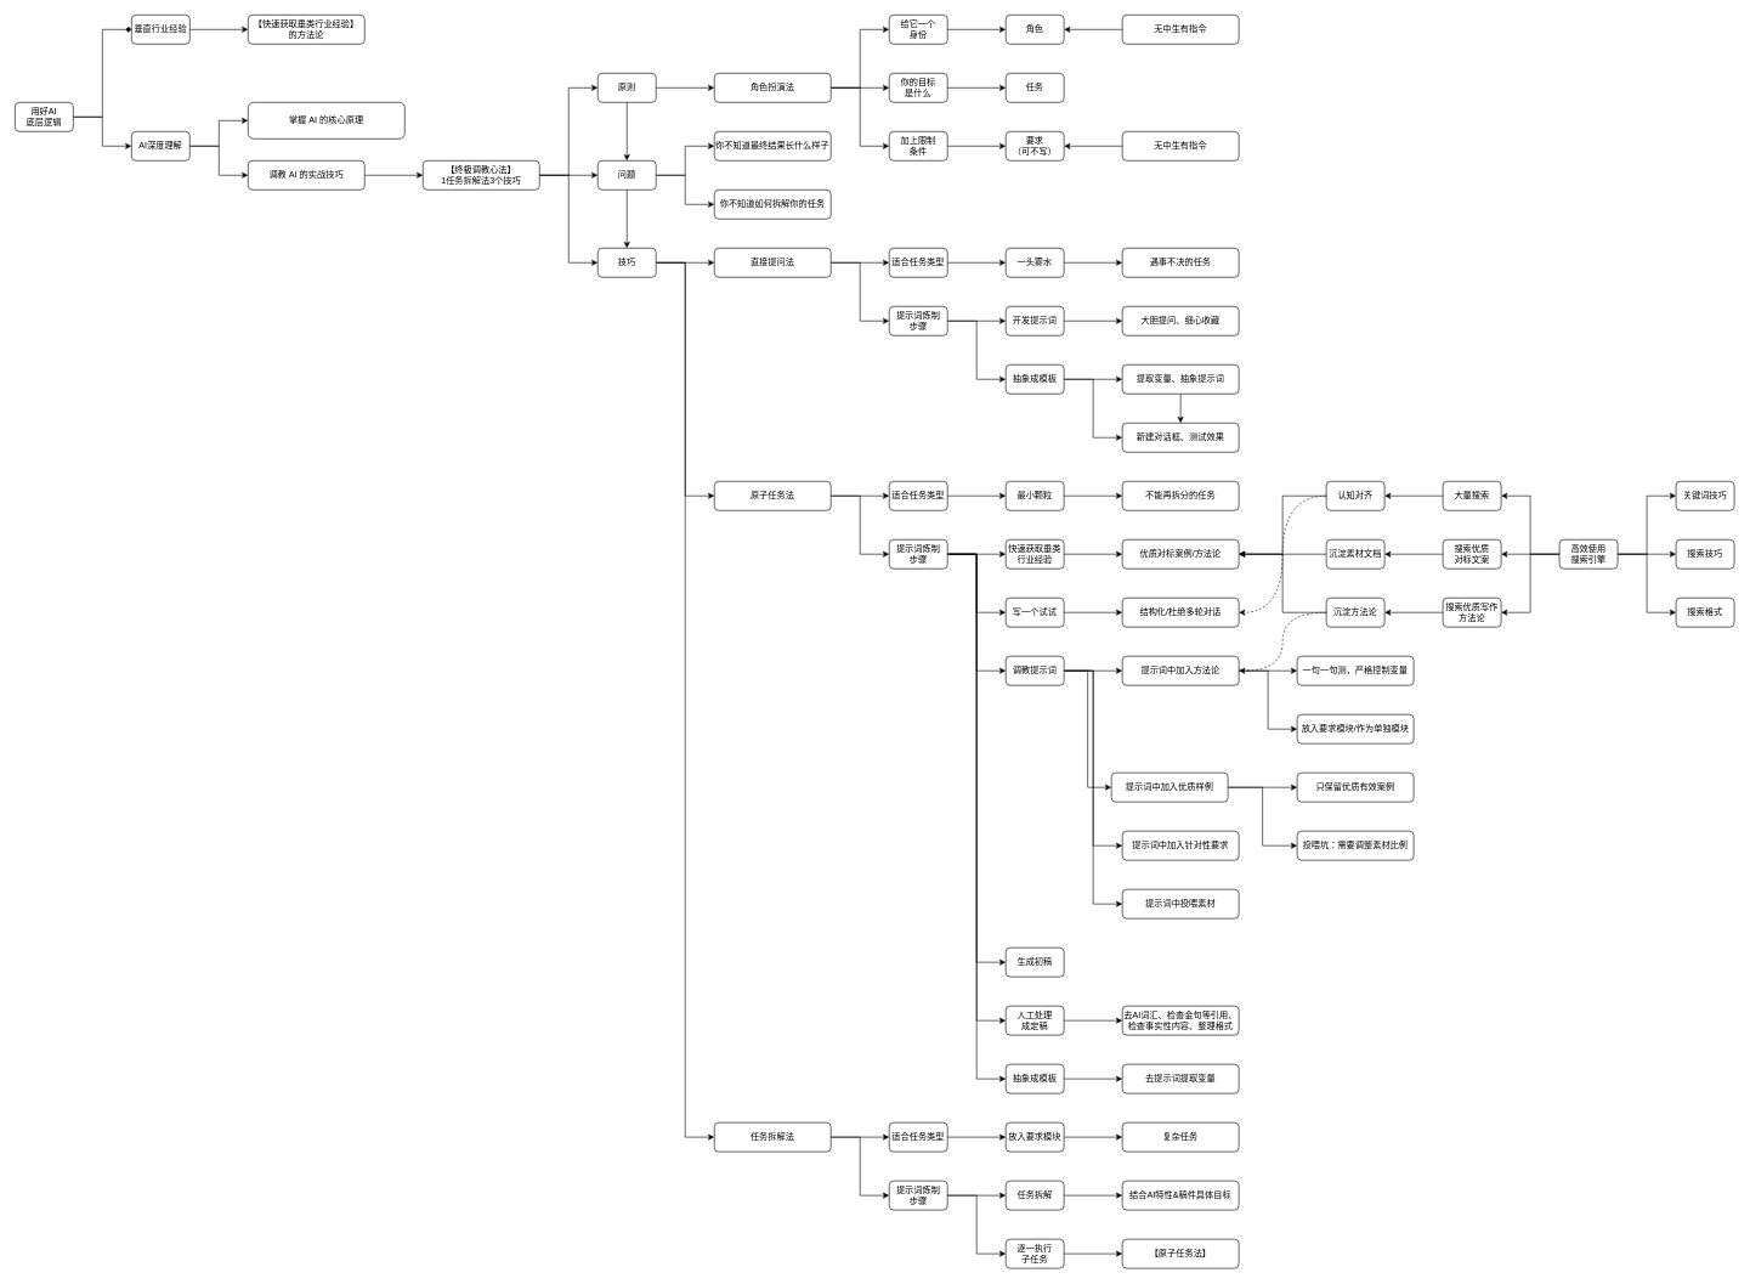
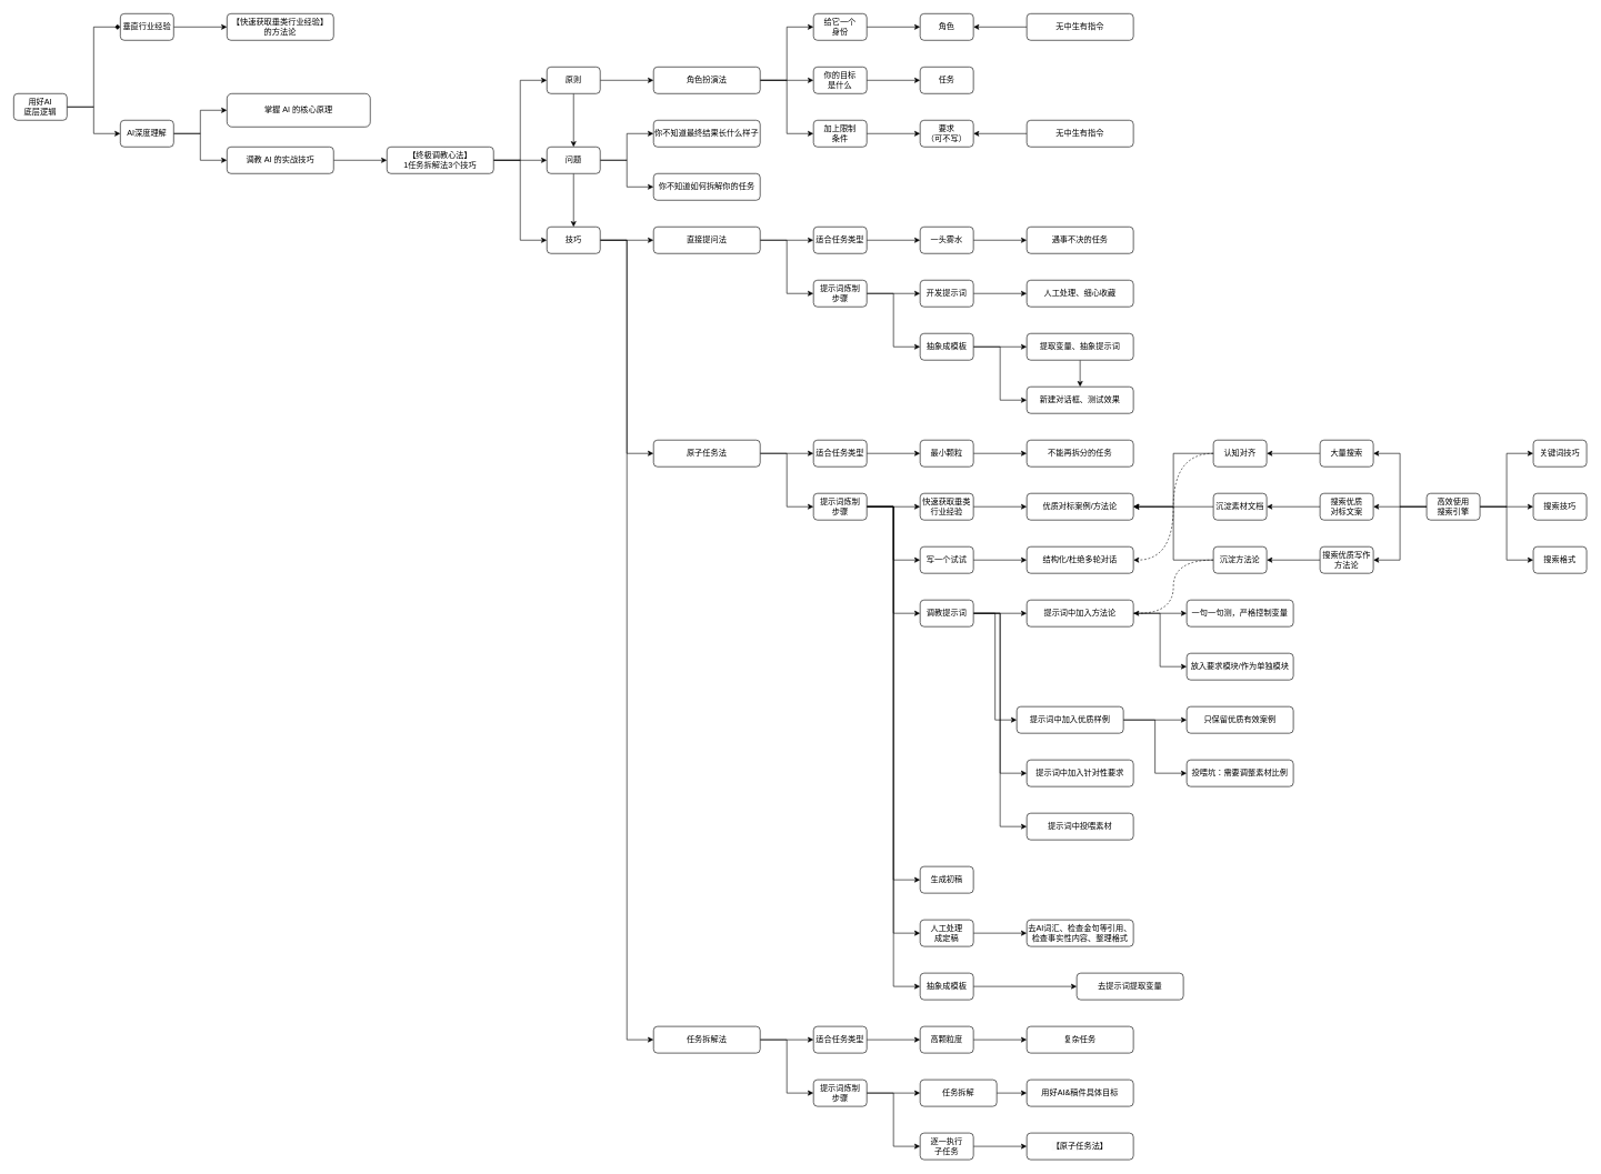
- <mxCell id="68" value="大胆提问、细心收藏" style="rounded=1;whiteSpace=wrap;html=1;" parent="1" vertex="1"><mxGeometry x="1540" y="420" width="160" height="40" as="geometry" /></mxCell>
+ <mxCell id="68" value="人工处理、细心收藏" style="rounded=1;whiteSpace=wrap;html=1;" parent="1" vertex="1"><mxGeometry x="1540" y="420" width="160" height="40" as="geometry" /></mxCell>
- <mxCell id="137" value="去提示词提取变量" style="rounded=1;whiteSpace=wrap;html=1;" parent="1" vertex="1"><mxGeometry x="1540" y="1460" width="160" height="40" as="geometry" /></mxCell>
+ <mxCell id="137" value="去提示词提取变量" style="rounded=1;whiteSpace=wrap;html=1;" parent="1" vertex="1"><mxGeometry x="1615" y="1460" width="160" height="40" as="geometry" /></mxCell>
- <mxCell id="144" value="放入要求模块" style="rounded=1;whiteSpace=wrap;html=1;" parent="1" vertex="1"><mxGeometry x="1380" y="1540" width="80" height="40" as="geometry" /></mxCell>
+ <mxCell id="144" value="高颗粒度" style="rounded=1;whiteSpace=wrap;html=1;" parent="1" vertex="1"><mxGeometry x="1380" y="1540" width="80" height="40" as="geometry" /></mxCell>
- <mxCell id="147" value="任务拆解" style="rounded=1;whiteSpace=wrap;html=1;" parent="1" vertex="1"><mxGeometry x="1380" y="1620" width="80" height="40" as="geometry" /></mxCell>
+ <mxCell id="147" value="任务拆解" style="rounded=1;whiteSpace=wrap;html=1;" parent="1" vertex="1"><mxGeometry x="1380" y="1620" width="115" height="40" as="geometry" /></mxCell>
- <mxCell id="148" value="&lt;span style=&quot;color: rgb(0, 0, 0); font-family: Helvetica; font-size: 12px; font-style: normal; font-variant-ligatures: normal; font-variant-caps: normal; font-weight: 400; letter-spacing: normal; orphans: 2; text-align: center; text-indent: 0px; text-transform: none; widows: 2; word-spacing: 0px; -webkit-text-stroke-width: 0px; white-space: normal; background-color: rgb(251, 251, 251); text-decoration-thickness: initial; text-decoration-style: initial; text-decoration-color: initial; display: inline !important; float: none;&quot;&gt;结合AI特性&amp;amp;稿件具体目标&lt;/span&gt;" style="rounded=1;whiteSpace=wrap;html=1;" parent="1" vertex="1"><mxGeometry x="1540" y="1620" width="160" height="40" as="geometry" /></mxCell>
+ <mxCell id="148" value="&lt;span style=&quot;color: rgb(0, 0, 0); font-family: Helvetica; font-size: 12px; font-style: normal; font-variant-ligatures: normal; font-variant-caps: normal; font-weight: 400; letter-spacing: normal; orphans: 2; text-align: center; text-indent: 0px; text-transform: none; widows: 2; word-spacing: 0px; -webkit-text-stroke-width: 0px; white-space: normal; background-color: rgb(251, 251, 251); text-decoration-thickness: initial; text-decoration-style: initial; text-decoration-color: initial; display: inline !important; float: none;&quot;&gt;用好AI&amp;amp;稿件具体目标&lt;/span&gt;" style="rounded=1;whiteSpace=wrap;html=1;" parent="1" vertex="1"><mxGeometry x="1540" y="1620" width="160" height="40" as="geometry" /></mxCell>
